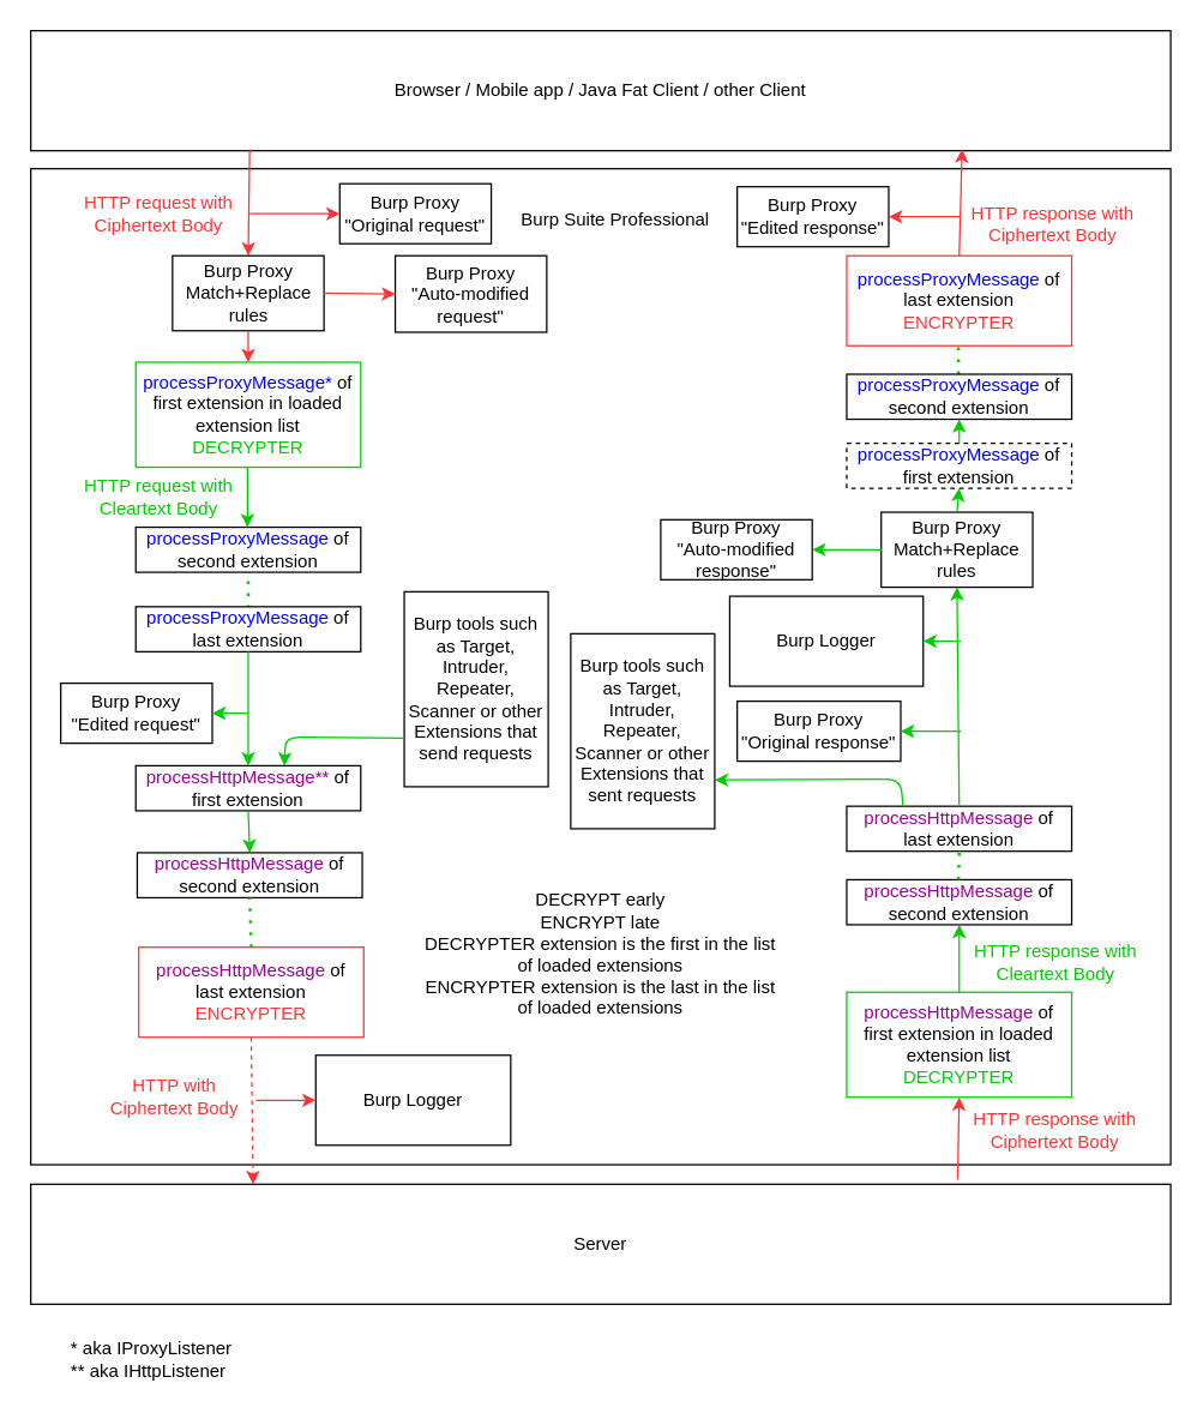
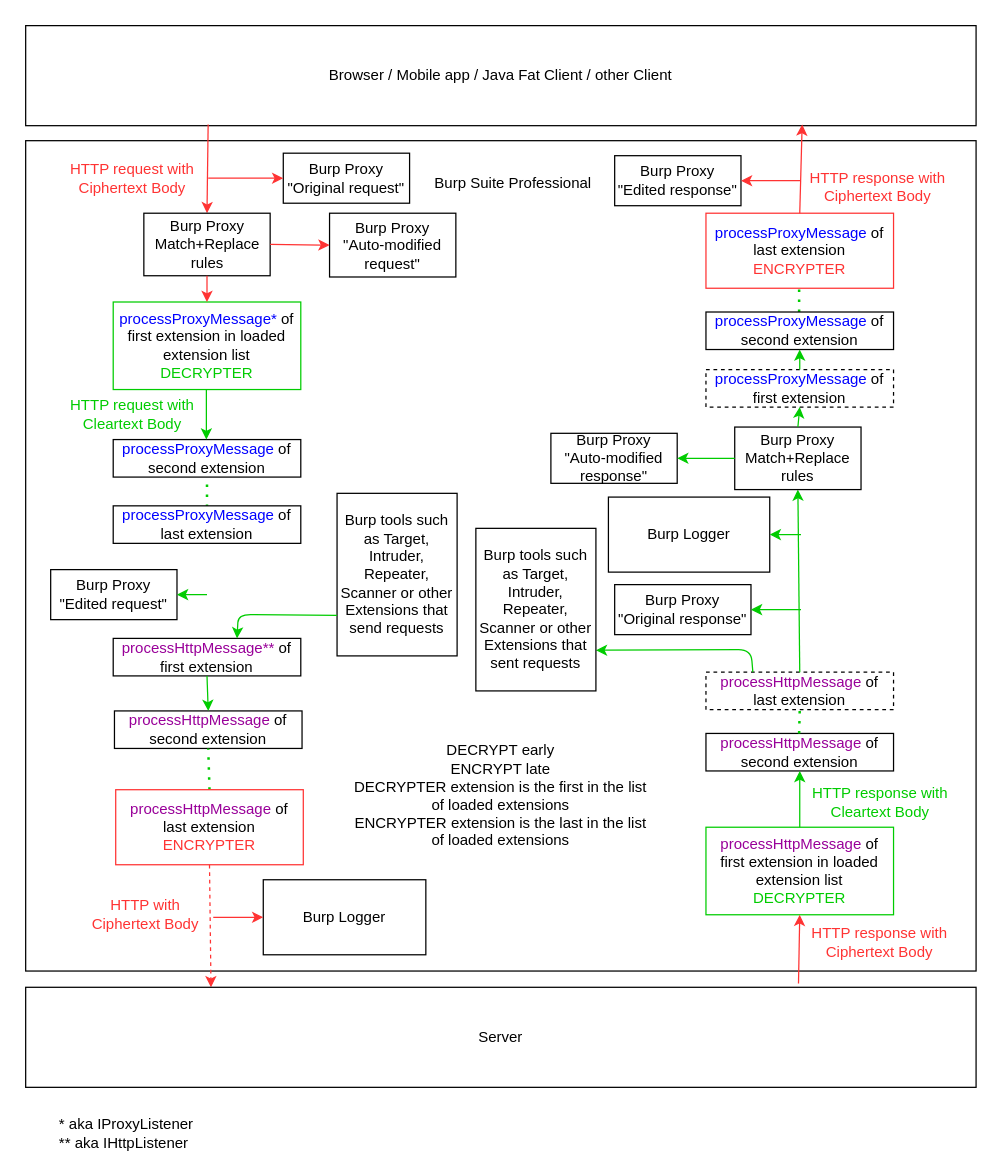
- <mxCell id="15" value="" style="endArrow=classic;html=1;exitX=0.5;exitY=1;exitDx=0;exitDy=0;entryX=0.5;entryY=0;entryDx=0;entryDy=0;fontColor=#00CC00;strokeColor=#00CC00;" parent="1" source="11" target="14" edge="1"><mxGeometry width="50" height="50" relative="1" as="geometry"><mxPoint x="161" y="451" as="sourcePoint" /><mxPoint x="161" y="491" as="targetPoint" /></mxGeometry></mxCell>
- <mxCell id="30" value="&lt;div&gt;&lt;font color=&quot;#990099&quot;&gt;processHttpMessage&lt;/font&gt; of last extension&lt;br&gt;&lt;/div&gt;" style="rounded=0;whiteSpace=wrap;html=1;" parent="1" vertex="1"><mxGeometry x="564" y="537" width="150" height="30" as="geometry" /></mxCell>
+ <mxCell id="30" value="&lt;div&gt;&lt;font color=&quot;#990099&quot;&gt;processHttpMessage&lt;/font&gt; of last extension&lt;br&gt;&lt;/div&gt;" style="rounded=0;whiteSpace=wrap;html=1;dashed=1;" parent="1" vertex="1"><mxGeometry x="564" y="537" width="150" height="30" as="geometry" /></mxCell>
